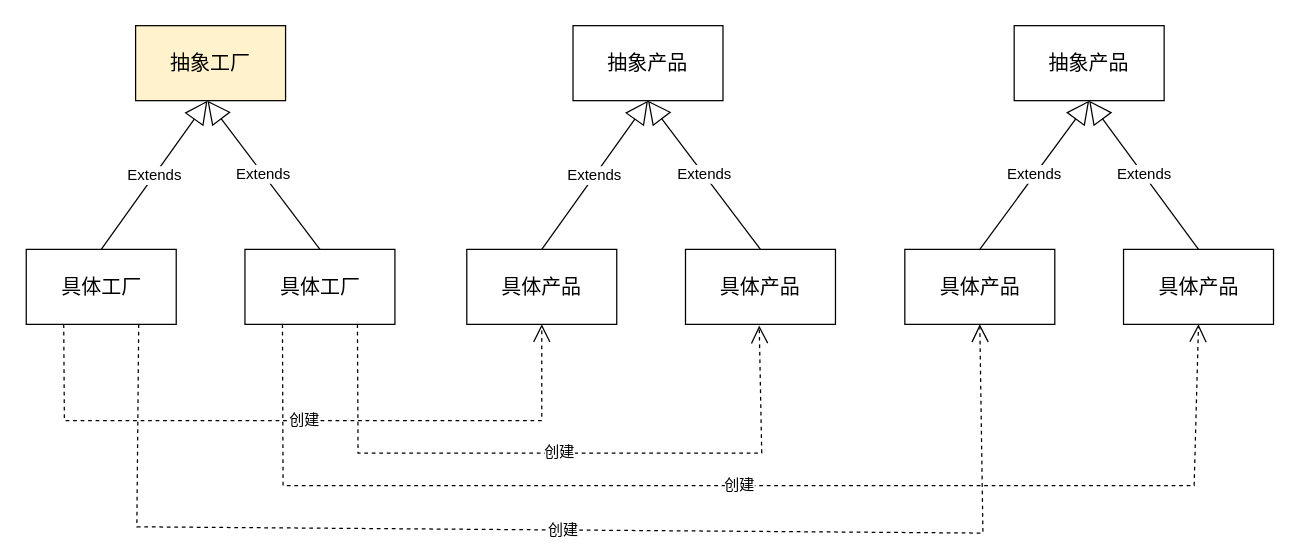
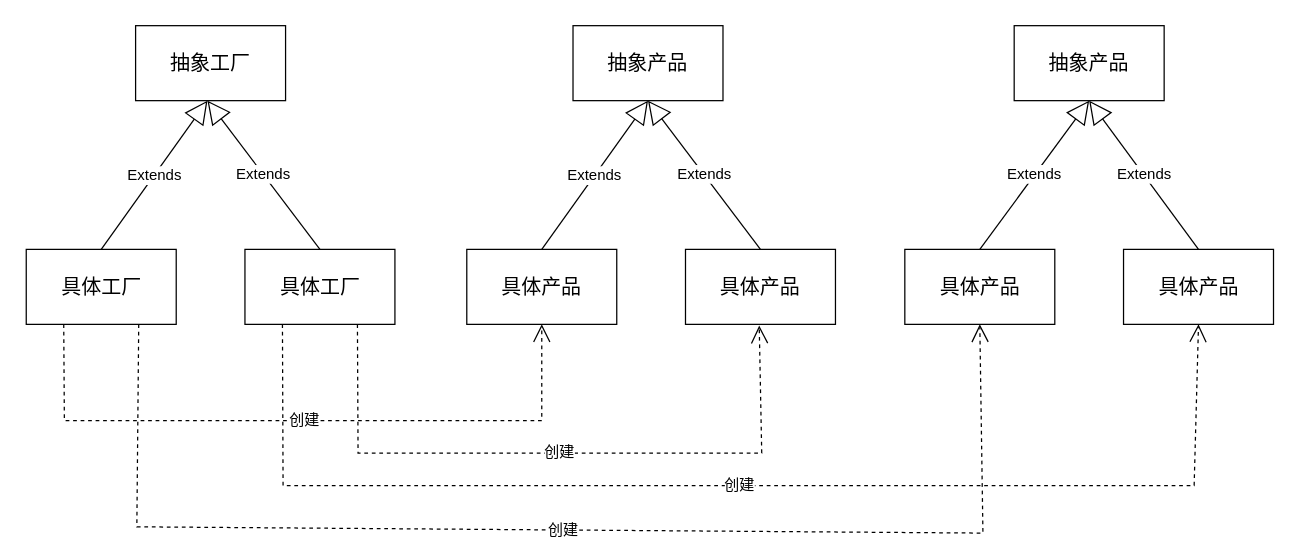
- <mxCell id="2" value="抽象工厂" style="rounded=0;whiteSpace=wrap;html=1;fontSize=16;fillColor=#fff2cc;" parent="1" vertex="1"><mxGeometry x="108" y="20" width="120" height="60" as="geometry" /></mxCell>
+ <mxCell id="2" value="抽象工厂" style="rounded=0;whiteSpace=wrap;html=1;fontSize=16;" parent="1" vertex="1"><mxGeometry x="108" y="20" width="120" height="60" as="geometry" /></mxCell>
